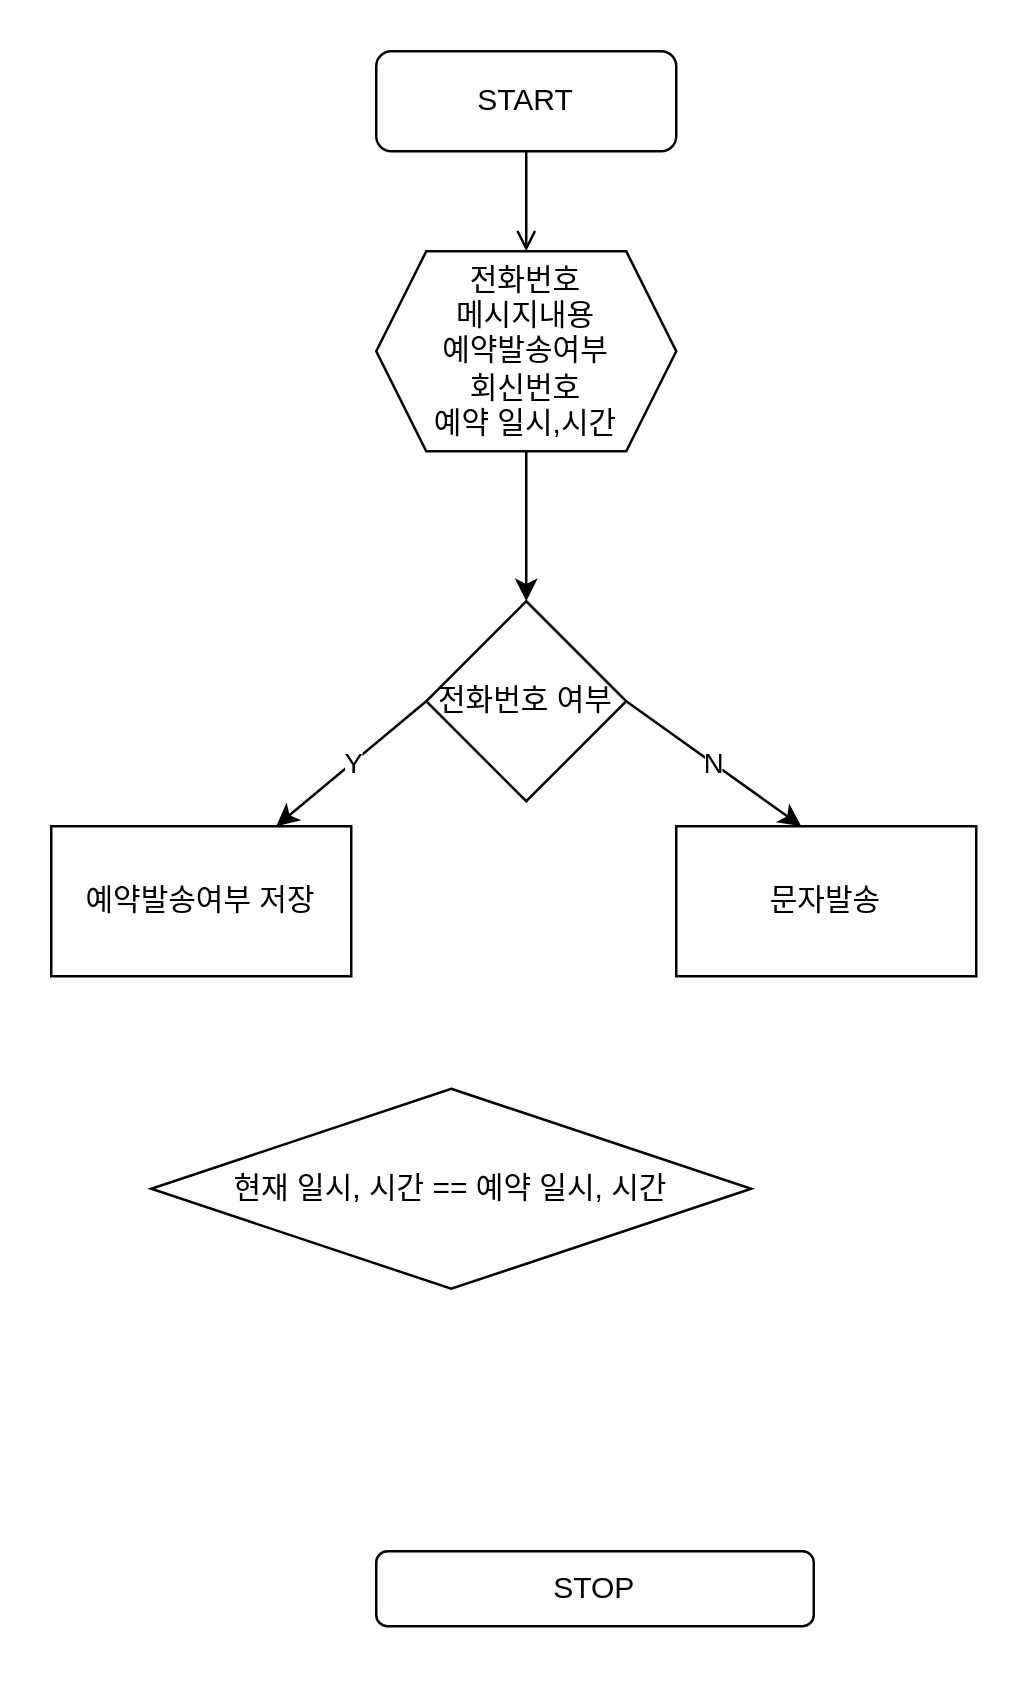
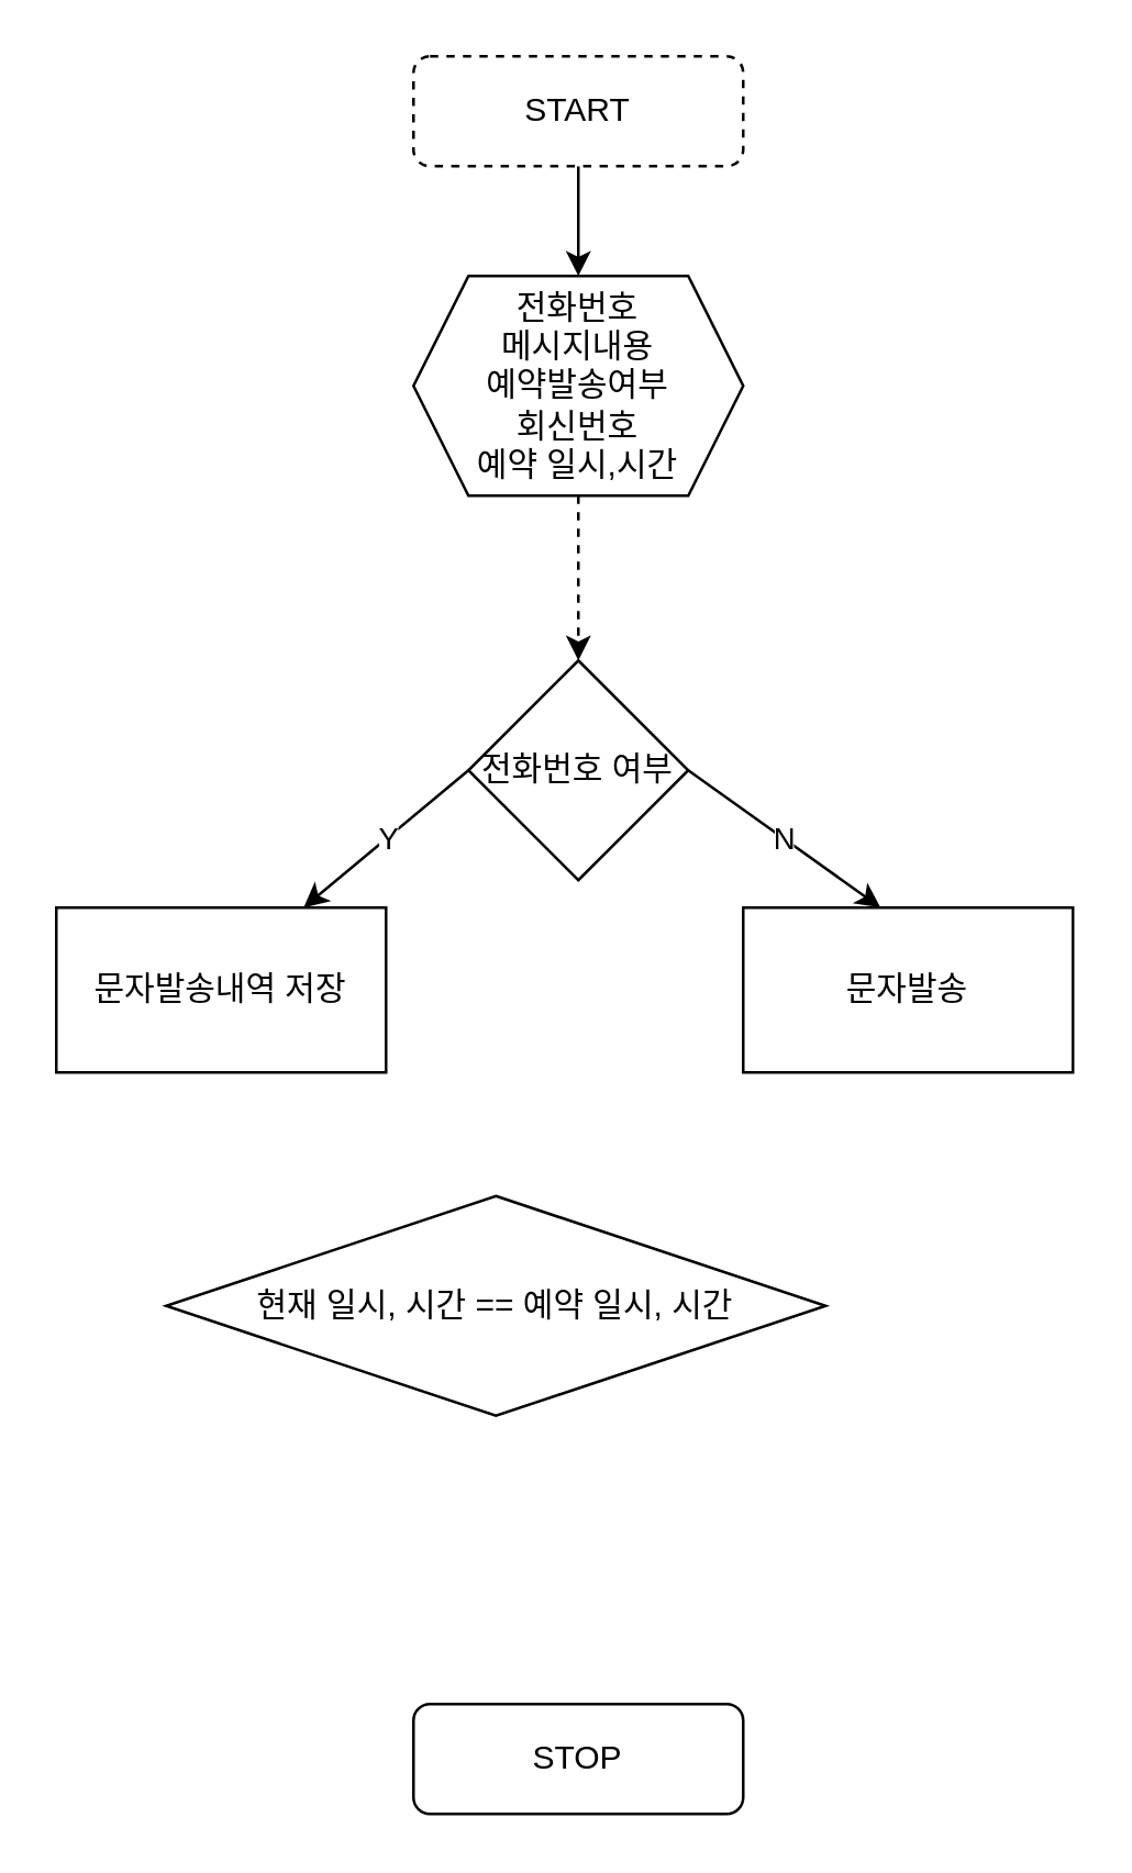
- <mxCell id="3" value="START" style="rounded=1;whiteSpace=wrap;html=1;fontSize=12;glass=0;strokeWidth=1;shadow=0;" parent="1" vertex="1"><mxGeometry x="150" y="20" width="120" height="40" as="geometry" /></mxCell>
+ <mxCell id="3" value="START" style="rounded=1;whiteSpace=wrap;html=1;fontSize=12;glass=0;strokeWidth=1;shadow=0;dashed=1;" parent="1" vertex="1"><mxGeometry x="150" y="20" width="120" height="40" as="geometry" /></mxCell>
- <mxCell id="2" style="edgeStyle=orthogonalEdgeStyle;rounded=0;orthogonalLoop=1;jettySize=auto;html=1;exitX=0.5;exitY=1;exitDx=0;exitDy=0;entryX=0.5;entryY=0;entryDx=0;entryDy=0;endArrow=open;" edge="1" parent="1" source="3" target="10"><mxGeometry relative="1" as="geometry" /></mxCell>
+ <mxCell id="2" style="edgeStyle=orthogonalEdgeStyle;rounded=0;orthogonalLoop=1;jettySize=auto;html=1;exitX=0.5;exitY=1;exitDx=0;exitDy=0;entryX=0.5;entryY=0;entryDx=0;entryDy=0;" edge="1" parent="1" source="3" target="10"><mxGeometry relative="1" as="geometry" /></mxCell>
- <mxCell id="9" style="edgeStyle=orthogonalEdgeStyle;rounded=0;orthogonalLoop=1;jettySize=auto;html=1;exitX=0.5;exitY=1;exitDx=0;exitDy=0;entryX=0.5;entryY=0;entryDx=0;entryDy=0;" edge="1" parent="1" source="10" target="7"><mxGeometry relative="1" as="geometry" /></mxCell>
+ <mxCell id="9" style="edgeStyle=orthogonalEdgeStyle;rounded=0;orthogonalLoop=1;jettySize=auto;html=1;exitX=0.5;exitY=1;exitDx=0;exitDy=0;entryX=0.5;entryY=0;entryDx=0;entryDy=0;dashed=1;" edge="1" parent="1" source="10" target="7"><mxGeometry relative="1" as="geometry" /></mxCell>
- <mxCell id="5" value="예약발송여부 저장" style="rounded=0;whiteSpace=wrap;html=1;" vertex="1" parent="1"><mxGeometry x="20" y="330" width="120" height="60" as="geometry" /></mxCell>
+ <mxCell id="5" value="문자발송내역 저장" style="rounded=0;whiteSpace=wrap;html=1;" vertex="1" parent="1"><mxGeometry x="20" y="330" width="120" height="60" as="geometry" /></mxCell>
- <mxCell id="4" value="STOP" style="rounded=1;whiteSpace=wrap;html=1;fontSize=12;glass=0;strokeWidth=1;shadow=0;" parent="1" vertex="1"><mxGeometry x="150" y="620" width="175" height="30" as="geometry" /></mxCell>
+ <mxCell id="4" value="STOP" style="rounded=1;whiteSpace=wrap;html=1;fontSize=12;glass=0;strokeWidth=1;shadow=0;" parent="1" vertex="1"><mxGeometry x="150" y="620" width="120" height="40" as="geometry" /></mxCell>
